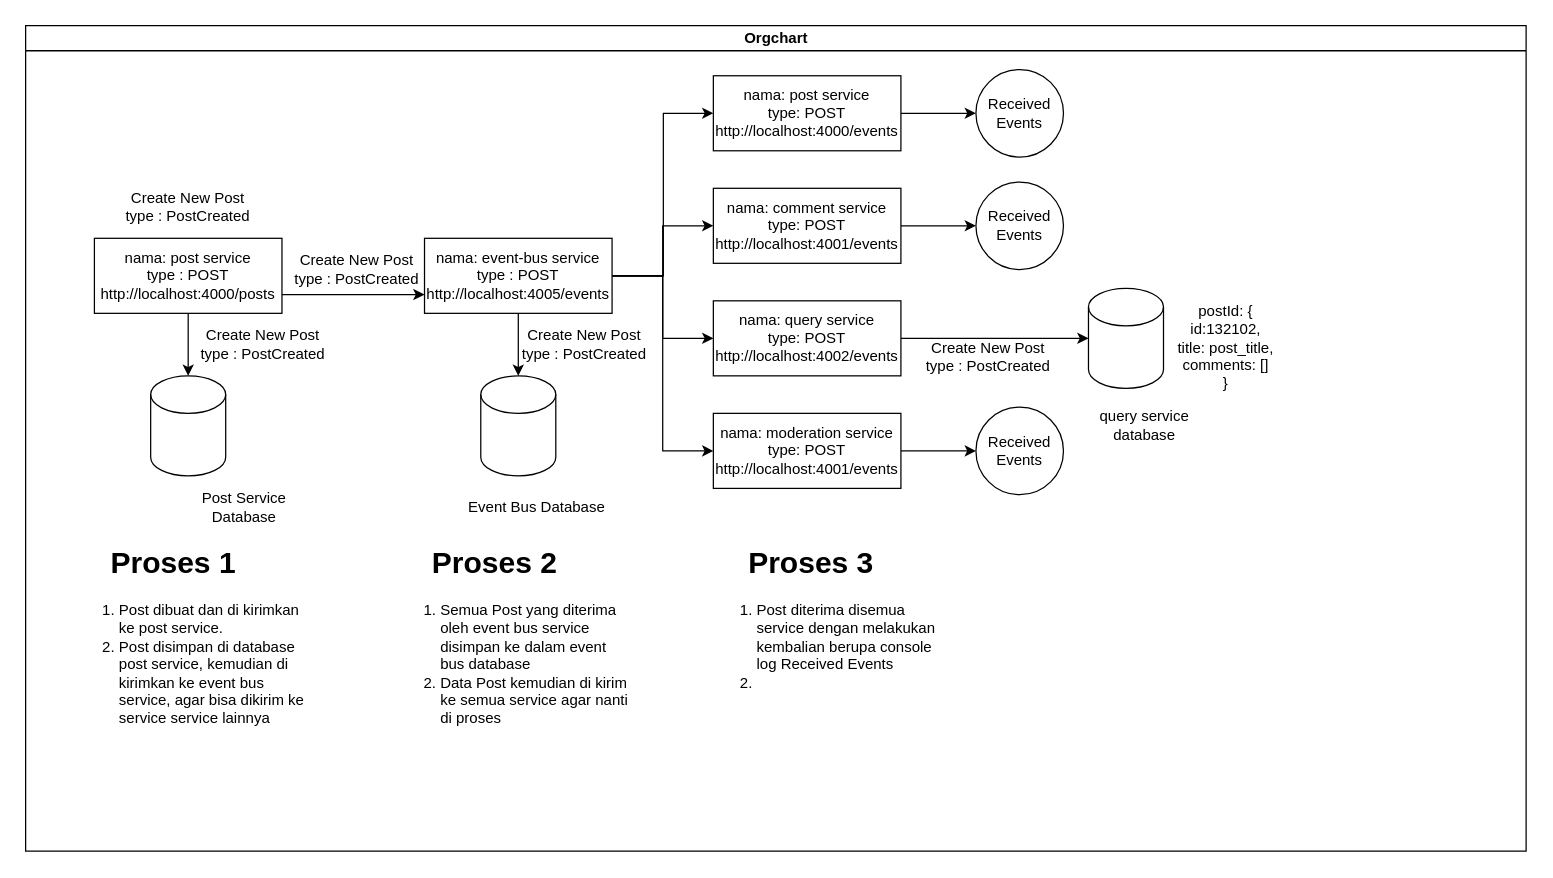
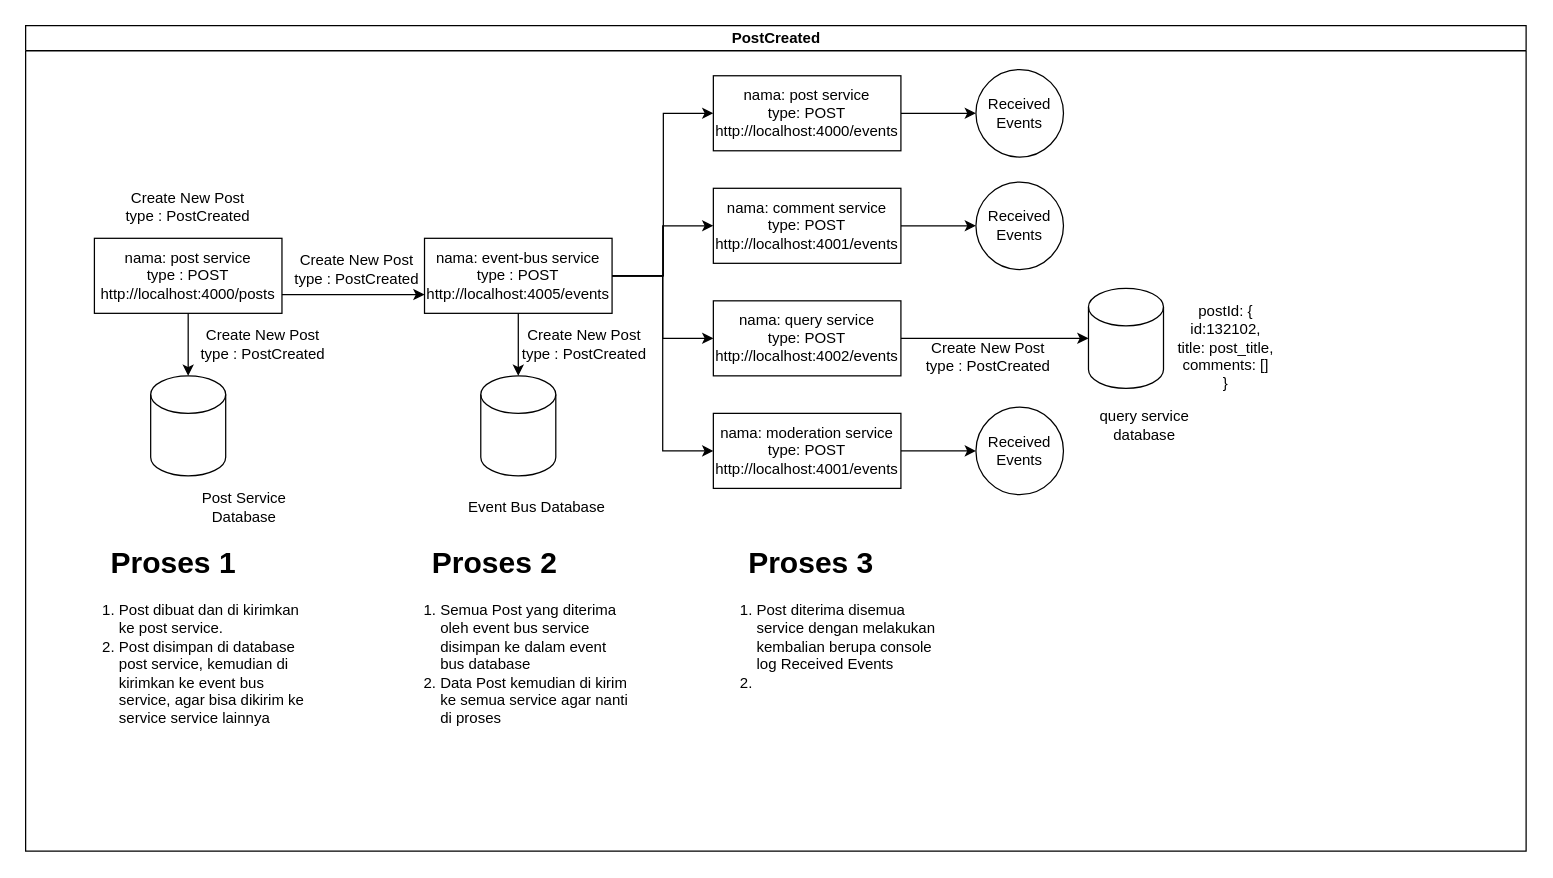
- <mxCell id="2" value="Orgchart" style="swimlane;html=1;startSize=20;horizontal=1;containerType=tree;glass=0;" parent="1" vertex="1"><mxGeometry x="20" y="20" width="1200" height="660" as="geometry" /></mxCell>
+ <mxCell id="2" value="PostCreated" style="swimlane;html=1;startSize=20;horizontal=1;containerType=tree;glass=0;" parent="1" vertex="1"><mxGeometry x="20" y="20" width="1200" height="660" as="geometry" /></mxCell>
